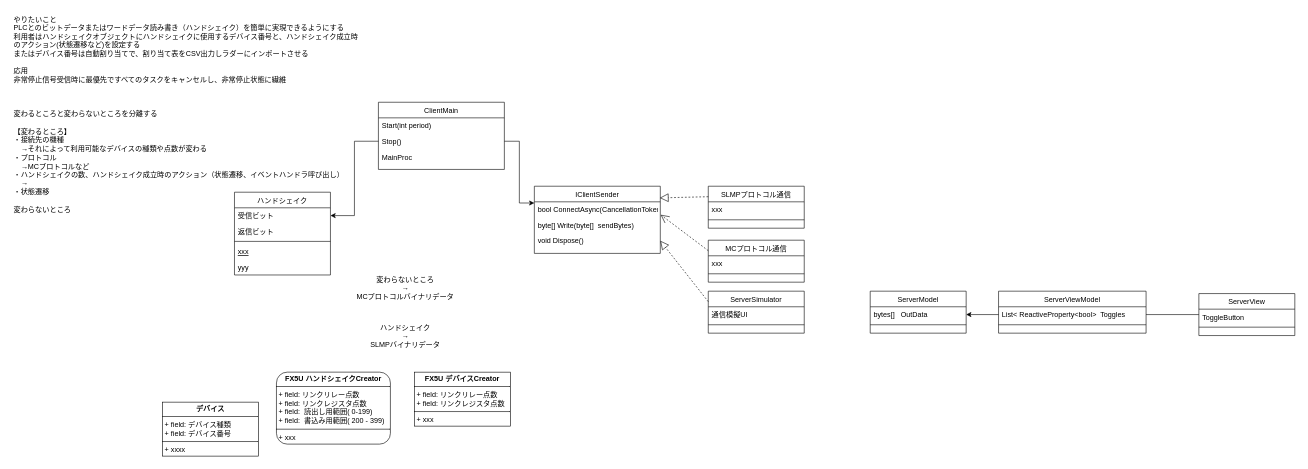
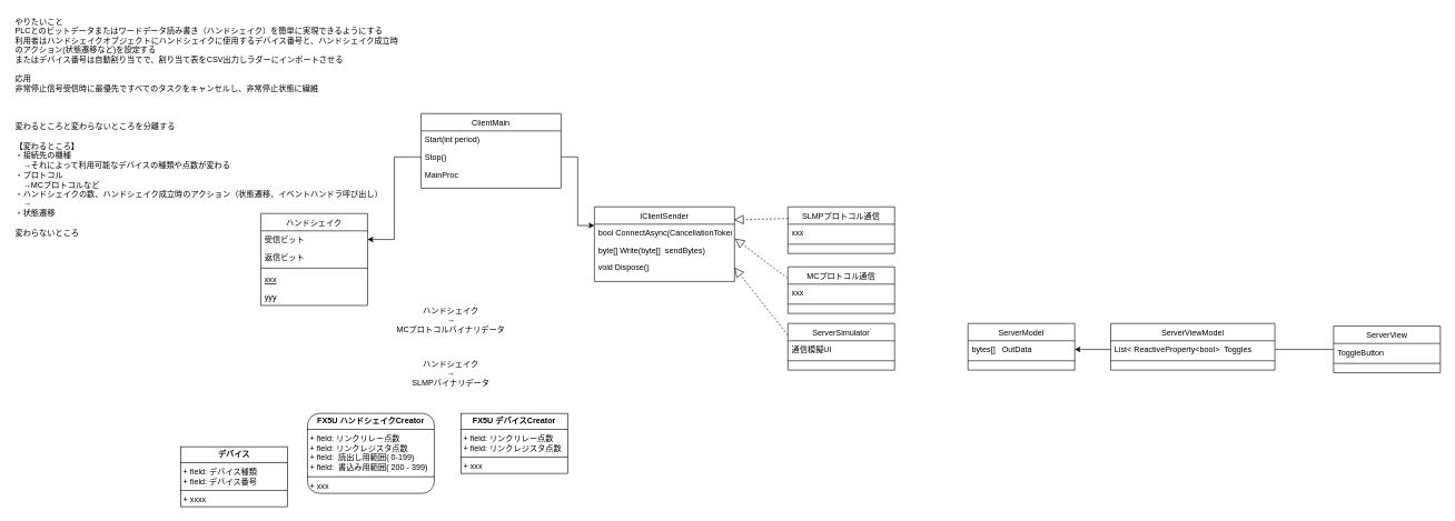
- <mxCell id="28" value="" style="endArrow=open;dashed=1;endFill=0;endSize=12;html=1;rounded=0;exitX=0;exitY=0.25;exitDx=0;exitDy=0;entryX=1.003;entryY=0.831;entryDx=0;entryDy=0;entryPerimeter=0;" parent="1" source="8" target="24" edge="1"><mxGeometry width="160" relative="1" as="geometry"><mxPoint x="1190" y="338" as="sourcePoint" /><mxPoint x="1109" y="339" as="targetPoint" /></mxGeometry></mxCell>
+ <mxCell id="28" value="" style="endArrow=block;dashed=1;endFill=0;endSize=12;html=1;rounded=0;exitX=0;exitY=0.25;exitDx=0;exitDy=0;entryX=1.003;entryY=0.831;entryDx=0;entryDy=0;entryPerimeter=0;" parent="1" source="8" target="24" edge="1"><mxGeometry width="160" relative="1" as="geometry"><mxPoint x="1190" y="338" as="sourcePoint" /><mxPoint x="1109" y="339" as="targetPoint" /></mxGeometry></mxCell>
- <mxCell id="12" value="変わらないところ&lt;div&gt;→&lt;/div&gt;&lt;div&gt;MCプロトコルバイナリデータ&lt;/div&gt;" style="text;html=1;align=center;verticalAlign=middle;whiteSpace=wrap;rounded=0;" parent="1" vertex="1"><mxGeometry x="540" y="440" width="270" height="80" as="geometry" /></mxCell>
+ <mxCell id="12" value="ハンドシェイク&lt;div&gt;→&lt;/div&gt;&lt;div&gt;MCプロトコルバイナリデータ&lt;/div&gt;" style="text;html=1;align=center;verticalAlign=middle;whiteSpace=wrap;rounded=0;" parent="1" vertex="1"><mxGeometry x="540" y="440" width="270" height="80" as="geometry" /></mxCell>
